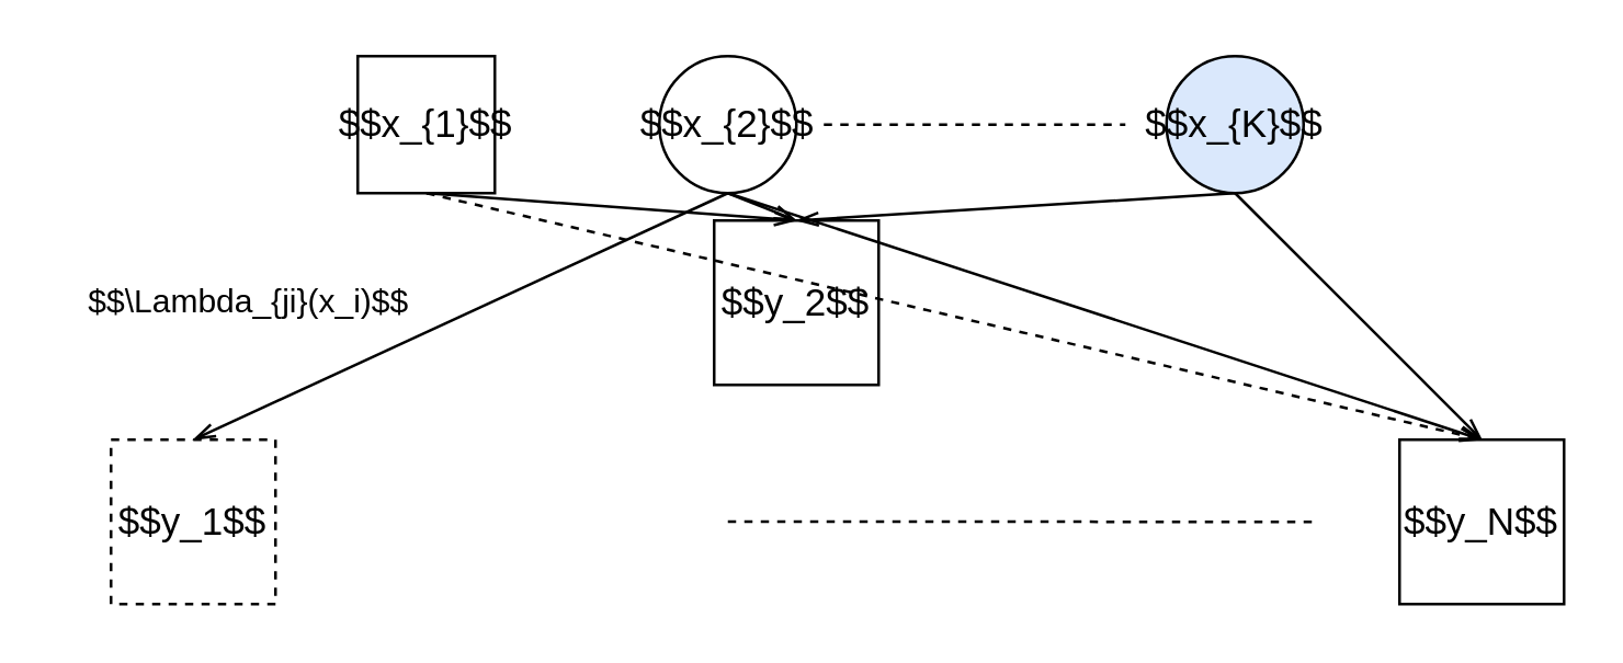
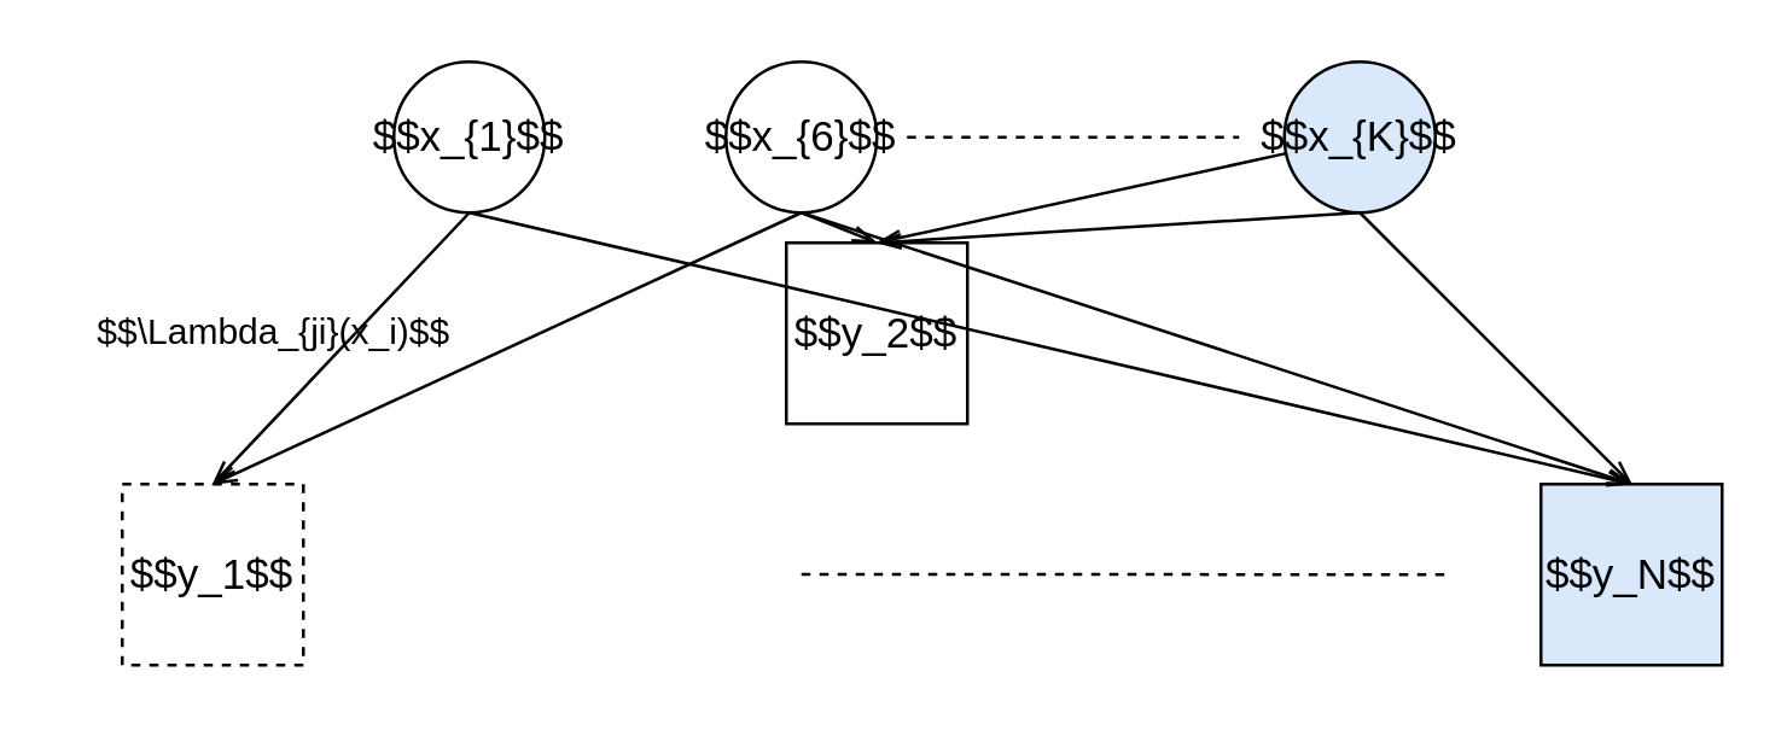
- <mxCell id="2" value="&lt;font style=&quot;font-size: 14px;&quot;&gt;$$x_{1}$$&lt;/font&gt;" style="whiteSpace=wrap;html=1;rounded=0;" parent="1" vertex="1"><mxGeometry x="130" y="20" width="50" height="50" as="geometry" /></mxCell>
+ <mxCell id="2" value="&lt;font style=&quot;font-size: 14px;&quot;&gt;$$x_{1}$$&lt;/font&gt;" style="ellipse;whiteSpace=wrap;html=1;" parent="1" vertex="1"><mxGeometry x="130" y="20" width="50" height="50" as="geometry" /></mxCell>
- <mxCell id="3" value="&lt;font style=&quot;font-size: 14px;&quot;&gt;$$x_{2}$$&lt;/font&gt;" style="ellipse;whiteSpace=wrap;html=1;" parent="1" vertex="1"><mxGeometry x="240" y="20" width="50" height="50" as="geometry" /></mxCell>
+ <mxCell id="3" value="&lt;font style=&quot;font-size: 14px;&quot;&gt;$$x_{6}$$&lt;/font&gt;" style="ellipse;whiteSpace=wrap;html=1;" parent="1" vertex="1"><mxGeometry x="240" y="20" width="50" height="50" as="geometry" /></mxCell>
- <mxCell id="11" value="" style="endArrow=none;html=1;rounded=0;exitX=0.5;exitY=0;exitDx=0;exitDy=0;entryX=0.5;entryY=1;entryDx=0;entryDy=0;startArrow=openThin;startFill=0;endFill=0;strokeWidth=1;strokeColor=#000000;" parent="1" source="6" target="2" edge="1"><mxGeometry width="50" height="50" relative="1" as="geometry"><mxPoint x="80" y="170" as="sourcePoint" /><mxPoint x="160" y="80" as="targetPoint" /></mxGeometry></mxCell>
+ <mxCell id="11" value="" style="endArrow=none;html=1;rounded=0;exitX=0.5;exitY=0;exitDx=0;exitDy=0;startArrow=openThin;startFill=0;endFill=0;strokeWidth=1;strokeColor=#000000;" parent="1" source="6" target="4" edge="1"><mxGeometry width="50" height="50" relative="1" as="geometry"><mxPoint x="80" y="170" as="sourcePoint" /><mxPoint x="160" y="80" as="targetPoint" /></mxGeometry></mxCell>
+ <mxCell id="10" value="" style="endArrow=none;html=1;rounded=0;exitX=0.5;exitY=0;exitDx=0;exitDy=0;entryX=0.5;entryY=1;entryDx=0;entryDy=0;startArrow=openThin;startFill=0;endFill=0;strokeWidth=1;strokeColor=#000000;" parent="1" source="5" target="2" edge="1"><mxGeometry width="50" height="50" relative="1" as="geometry"><mxPoint x="100" y="120" as="sourcePoint" /><mxPoint x="160" y="70" as="targetPoint" /></mxGeometry></mxCell>
- <mxCell id="12" value="" style="endArrow=none;html=1;rounded=0;exitX=0.5;exitY=0;exitDx=0;exitDy=0;entryX=0.5;entryY=1;entryDx=0;entryDy=0;startArrow=openThin;startFill=0;endFill=0;strokeWidth=1;strokeColor=#000000;dashed=1;" parent="1" source="7" target="2" edge="1"><mxGeometry width="50" height="50" relative="1" as="geometry"><mxPoint x="130" y="170" as="sourcePoint" /><mxPoint x="210" y="80" as="targetPoint" /></mxGeometry></mxCell>
+ <mxCell id="12" value="" style="endArrow=none;html=1;rounded=0;exitX=0.5;exitY=0;exitDx=0;exitDy=0;entryX=0.5;entryY=1;entryDx=0;entryDy=0;startArrow=openThin;startFill=0;endFill=0;strokeWidth=1;strokeColor=#000000;" parent="1" source="7" target="2" edge="1"><mxGeometry width="50" height="50" relative="1" as="geometry"><mxPoint x="130" y="170" as="sourcePoint" /><mxPoint x="210" y="80" as="targetPoint" /></mxGeometry></mxCell>
- <mxCell id="7" value="&lt;font style=&quot;font-size: 14px;&quot;&gt;$$y_N$$&lt;/font&gt;" style="rounded=0;whiteSpace=wrap;html=1;" parent="1" vertex="1"><mxGeometry x="510" y="160" width="60" height="60" as="geometry" /></mxCell>
+ <mxCell id="7" value="&lt;font style=&quot;font-size: 14px;&quot;&gt;$$y_N$$&lt;/font&gt;" style="rounded=0;whiteSpace=wrap;html=1;fillColor=#dae8fc;" parent="1" vertex="1"><mxGeometry x="510" y="160" width="60" height="60" as="geometry" /></mxCell>
